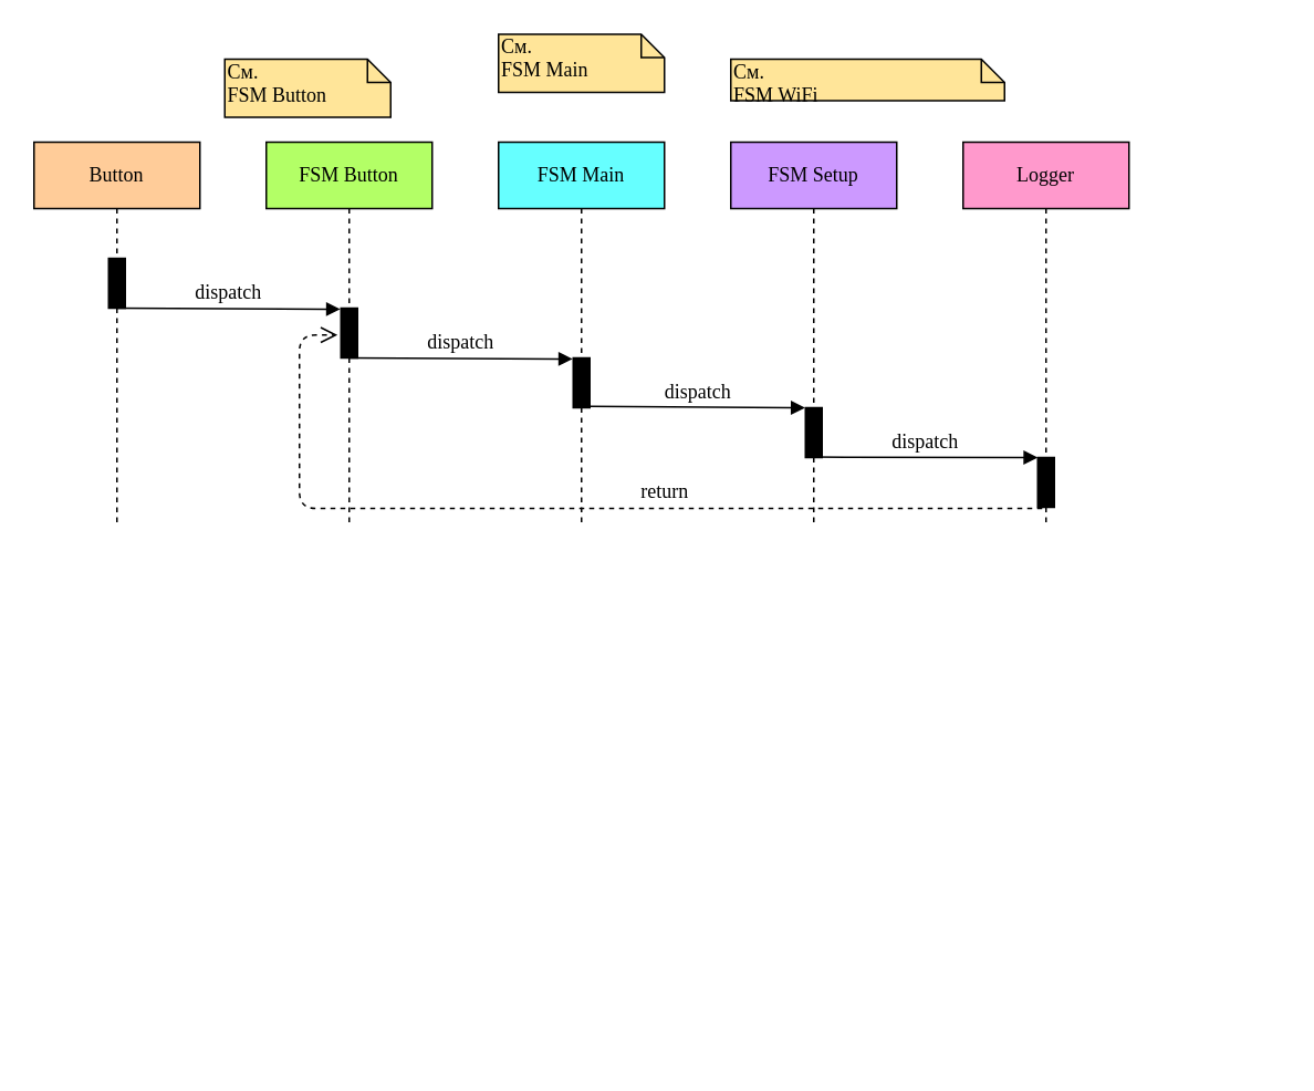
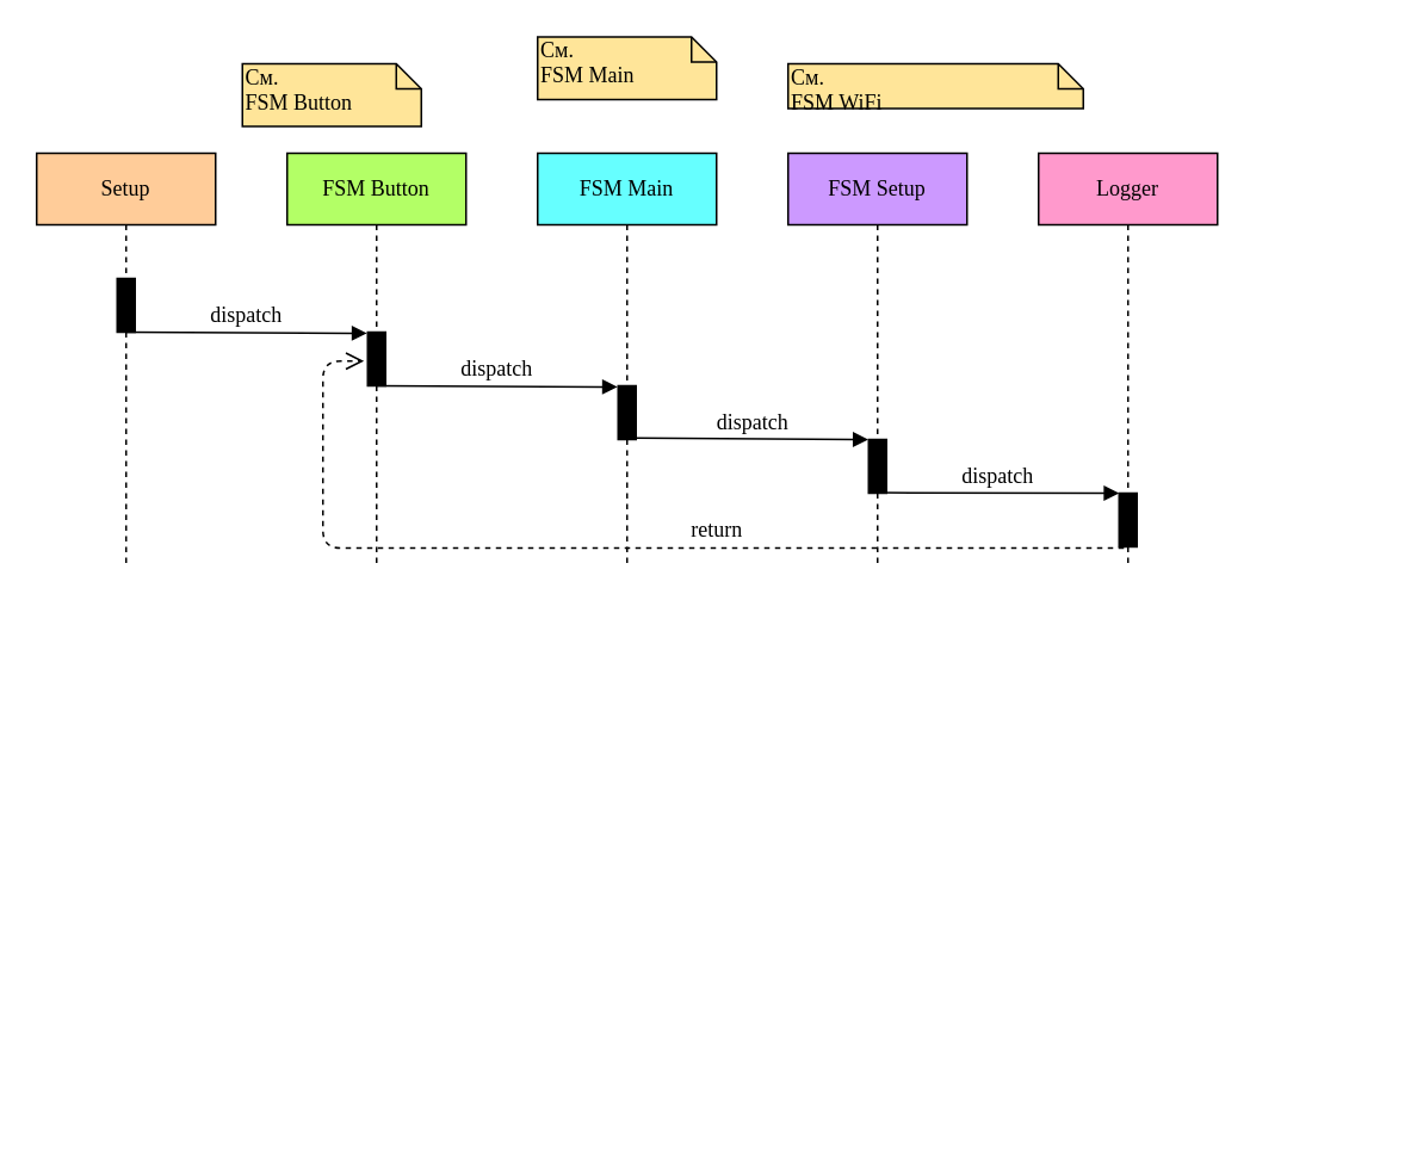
- <mxCell id="17" value="Button" style="shape=umlLifeline;perimeter=lifelinePerimeter;whiteSpace=wrap;html=1;container=1;collapsible=0;recursiveResize=0;outlineConnect=0;shadow=0;comic=0;labelBackgroundColor=none;strokeWidth=1;fontFamily=Verdana;fontSize=12;align=center;fillColor=#FFCC99;" parent="1" vertex="1"><mxGeometry x="20" y="85" width="100" height="230" as="geometry" /></mxCell>
+ <mxCell id="17" value="Setup" style="shape=umlLifeline;perimeter=lifelinePerimeter;whiteSpace=wrap;html=1;container=1;collapsible=0;recursiveResize=0;outlineConnect=0;shadow=0;comic=0;labelBackgroundColor=none;strokeWidth=1;fontFamily=Verdana;fontSize=12;align=center;fillColor=#FFCC99;" parent="1" vertex="1"><mxGeometry x="20" y="85" width="100" height="230" as="geometry" /></mxCell>
